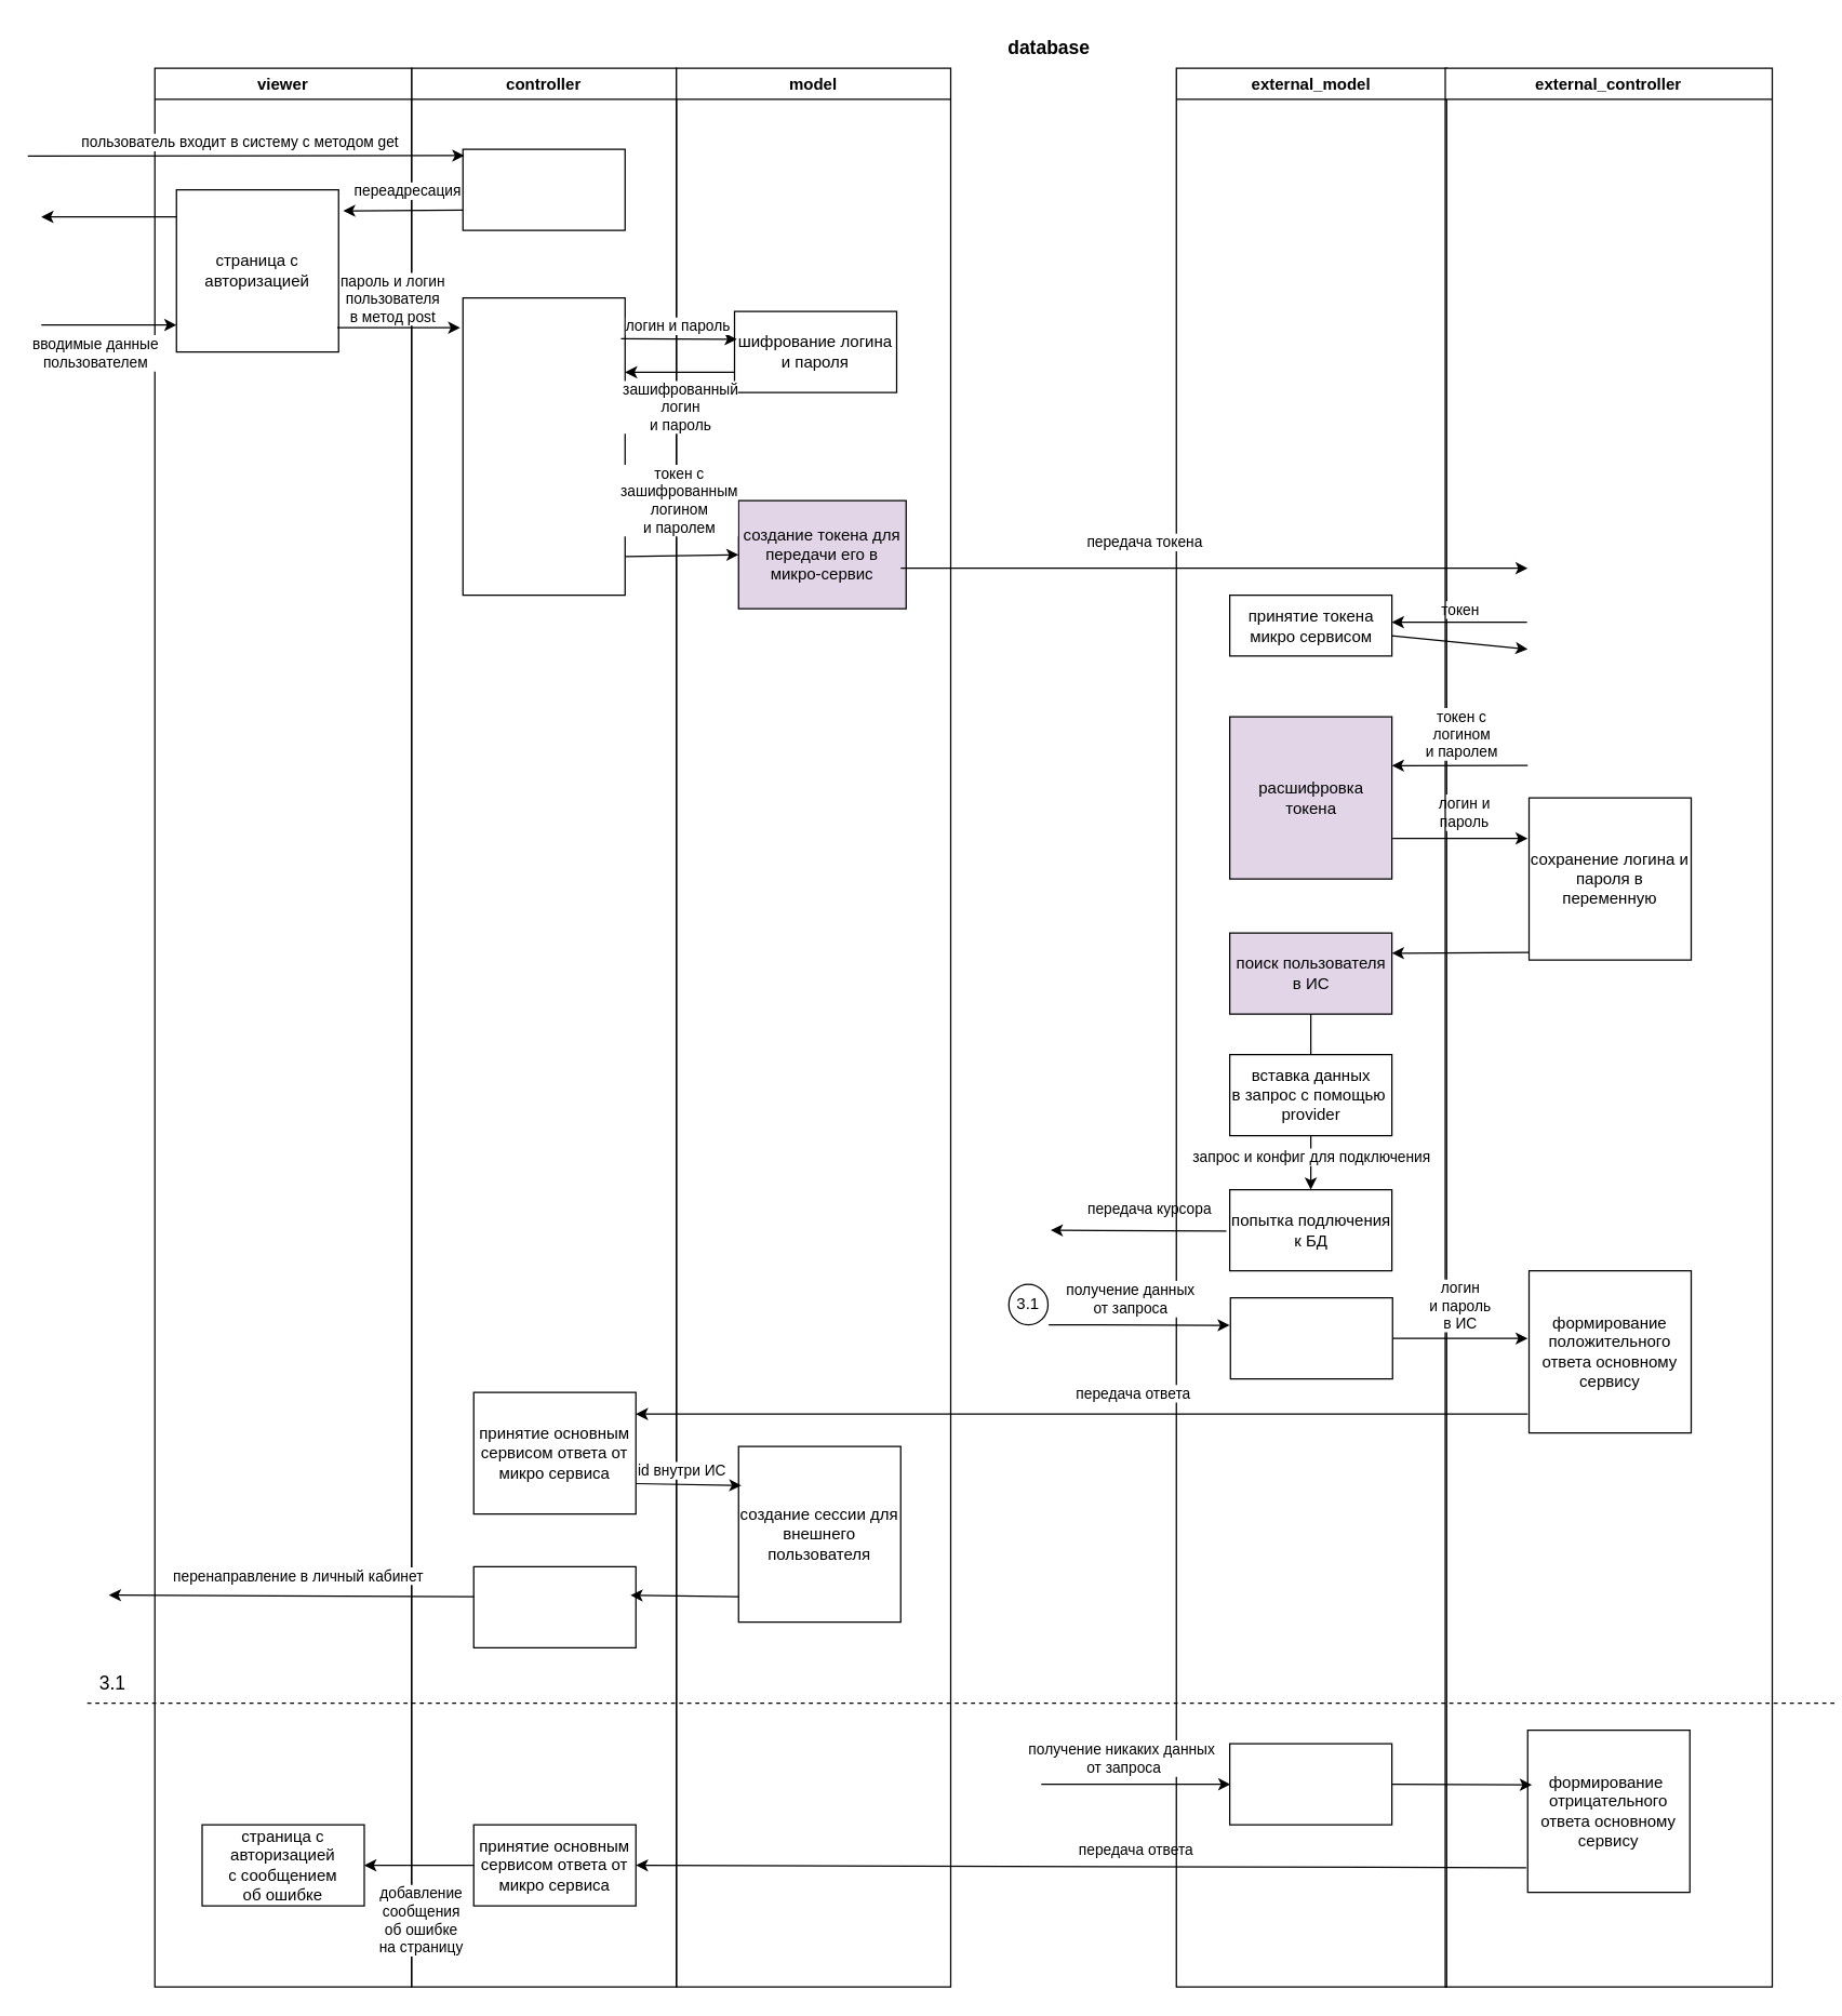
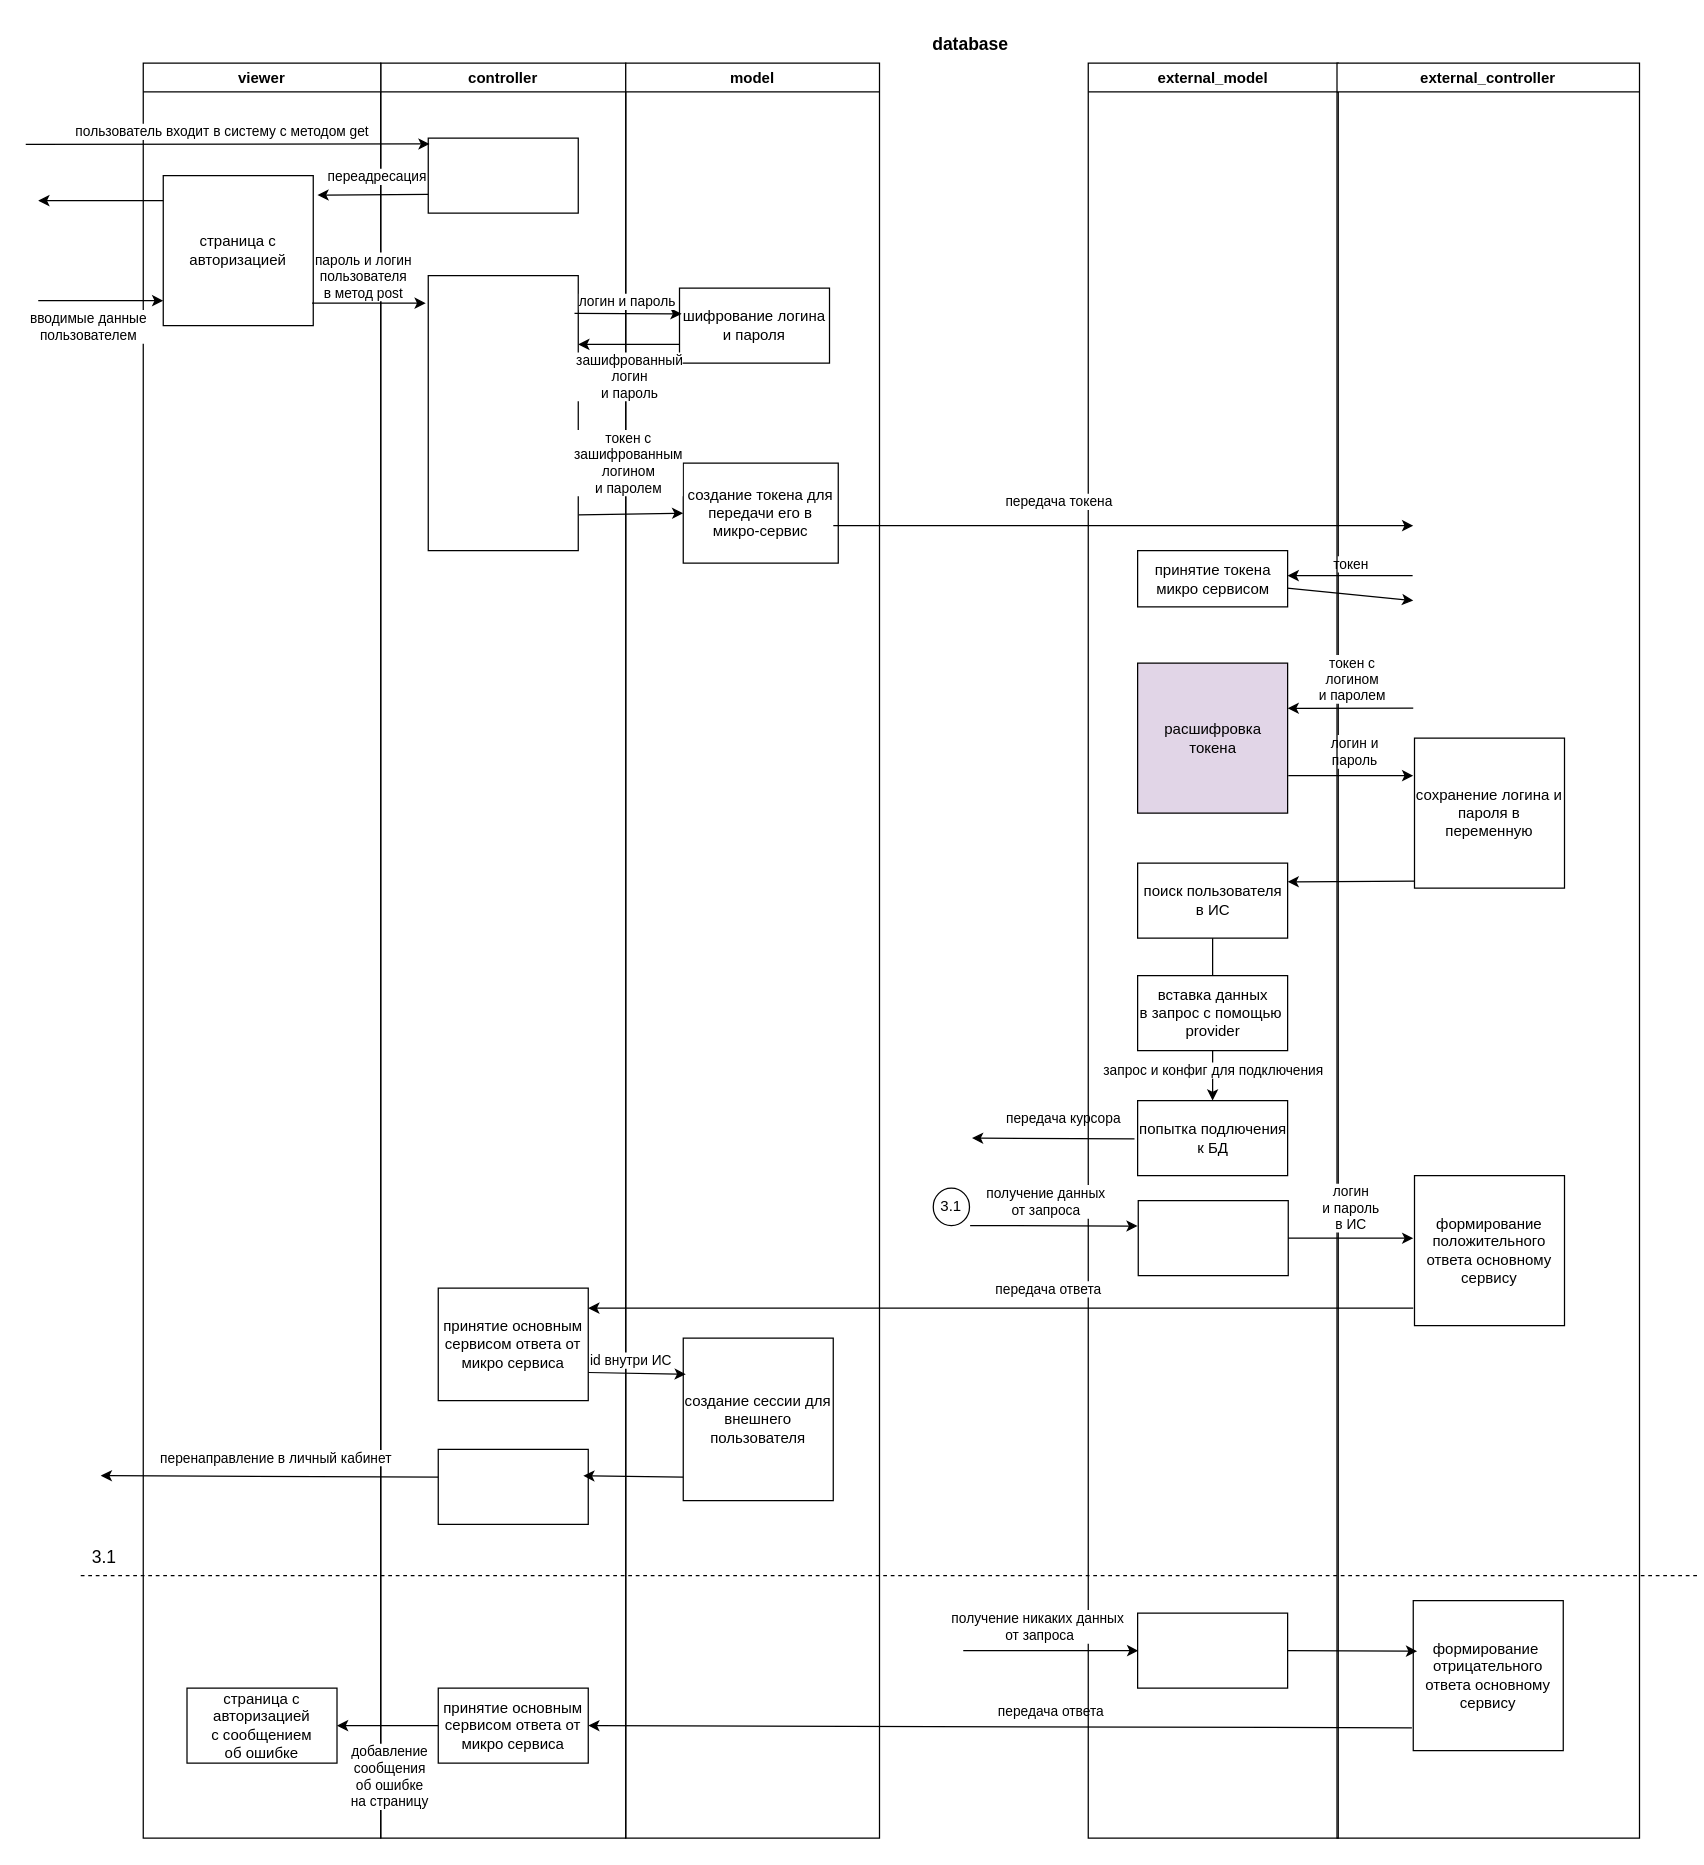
- <mxCell id="26" value="создание токена для передачи его в микро-сервис" style="rounded=0;whiteSpace=wrap;html=1;fillColor=#e1d5e7;" vertex="1" parent="24"><mxGeometry x="46" y="320" width="124" height="80" as="geometry" /></mxCell>
+ <mxCell id="26" value="создание токена для передачи его в микро-сервис" style="rounded=0;whiteSpace=wrap;html=1;" vertex="1" parent="24"><mxGeometry x="46" y="320" width="124" height="80" as="geometry" /></mxCell>
- <mxCell id="41" value="поиск пользователя в ИС" style="rounded=0;whiteSpace=wrap;html=1;fillColor=#e1d5e7;" vertex="1" parent="34"><mxGeometry x="39.5" y="640" width="120" height="60" as="geometry" /></mxCell>
+ <mxCell id="41" value="поиск пользователя в ИС" style="rounded=0;whiteSpace=wrap;html=1;" vertex="1" parent="34"><mxGeometry x="39.5" y="640" width="120" height="60" as="geometry" /></mxCell>
